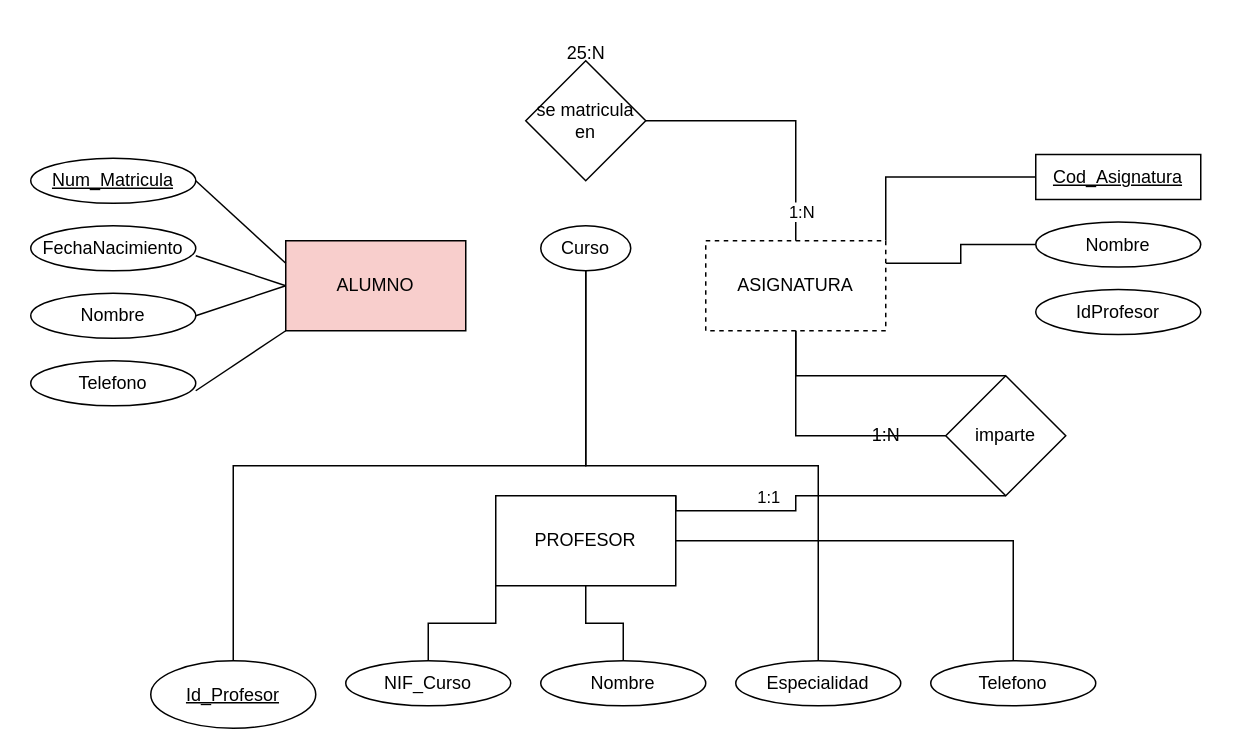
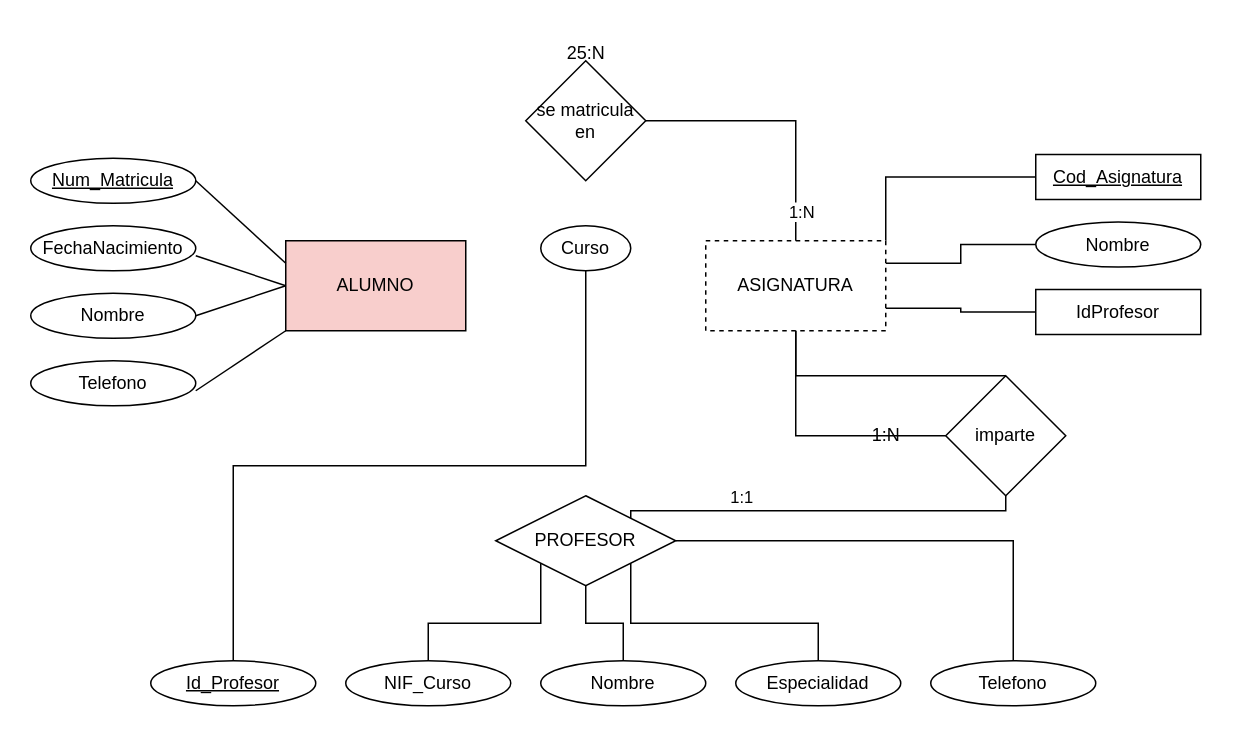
+ <mxCell id="16" style="edgeStyle=orthogonalEdgeStyle;rounded=0;orthogonalLoop=1;jettySize=auto;html=1;exitX=1;exitY=0.75;exitDx=0;exitDy=0;entryX=0;entryY=0.5;entryDx=0;entryDy=0;endArrow=none;endFill=0;" edge="1" parent="1" source="17" target="20"><mxGeometry relative="1" as="geometry" /></mxCell>
- <mxCell id="20" value="IdProfesor" style="ellipse;whiteSpace=wrap;html=1;" vertex="1" parent="1"><mxGeometry x="690" y="192.5" width="110" height="30" as="geometry" /></mxCell>
+ <mxCell id="20" value="IdProfesor" style="whiteSpace=wrap;html=1;rounded=0;" vertex="1" parent="1"><mxGeometry x="690" y="192.5" width="110" height="30" as="geometry" /></mxCell>
- <mxCell id="27" style="edgeStyle=orthogonalEdgeStyle;rounded=0;orthogonalLoop=1;jettySize=auto;html=1;exitX=0.5;exitY=0;exitDx=0;exitDy=0;endArrow=none;endFill=0;" edge="1" parent="1" source="28" target="34"><mxGeometry relative="1" as="geometry" /></mxCell>
+ <mxCell id="27" style="edgeStyle=orthogonalEdgeStyle;rounded=0;orthogonalLoop=1;jettySize=auto;html=1;exitX=0.5;exitY=0;exitDx=0;exitDy=0;entryX=1;entryY=1;entryDx=0;entryDy=0;endArrow=none;endFill=0;" edge="1" parent="1" source="28" target="5"><mxGeometry relative="1" as="geometry" /></mxCell>
- <mxCell id="5" value="PROFESOR" style="rounded=0;whiteSpace=wrap;html=1;" vertex="1" parent="1"><mxGeometry x="330" y="330" width="120" height="60" as="geometry" /></mxCell>
+ <mxCell id="5" value="PROFESOR" style="rhombus;whiteSpace=wrap;html=1;" vertex="1" parent="1"><mxGeometry x="330" y="330" width="120" height="60" as="geometry" /></mxCell>
- <mxCell id="22" value="&lt;u&gt;Id_Profesor&lt;/u&gt;" style="ellipse;whiteSpace=wrap;html=1;" vertex="1" parent="1"><mxGeometry x="100" y="440" width="110" height="45" as="geometry" /></mxCell>
+ <mxCell id="22" value="&lt;u&gt;Id_Profesor&lt;/u&gt;" style="ellipse;whiteSpace=wrap;html=1;" vertex="1" parent="1"><mxGeometry x="100" y="440" width="110" height="30" as="geometry" /></mxCell>
